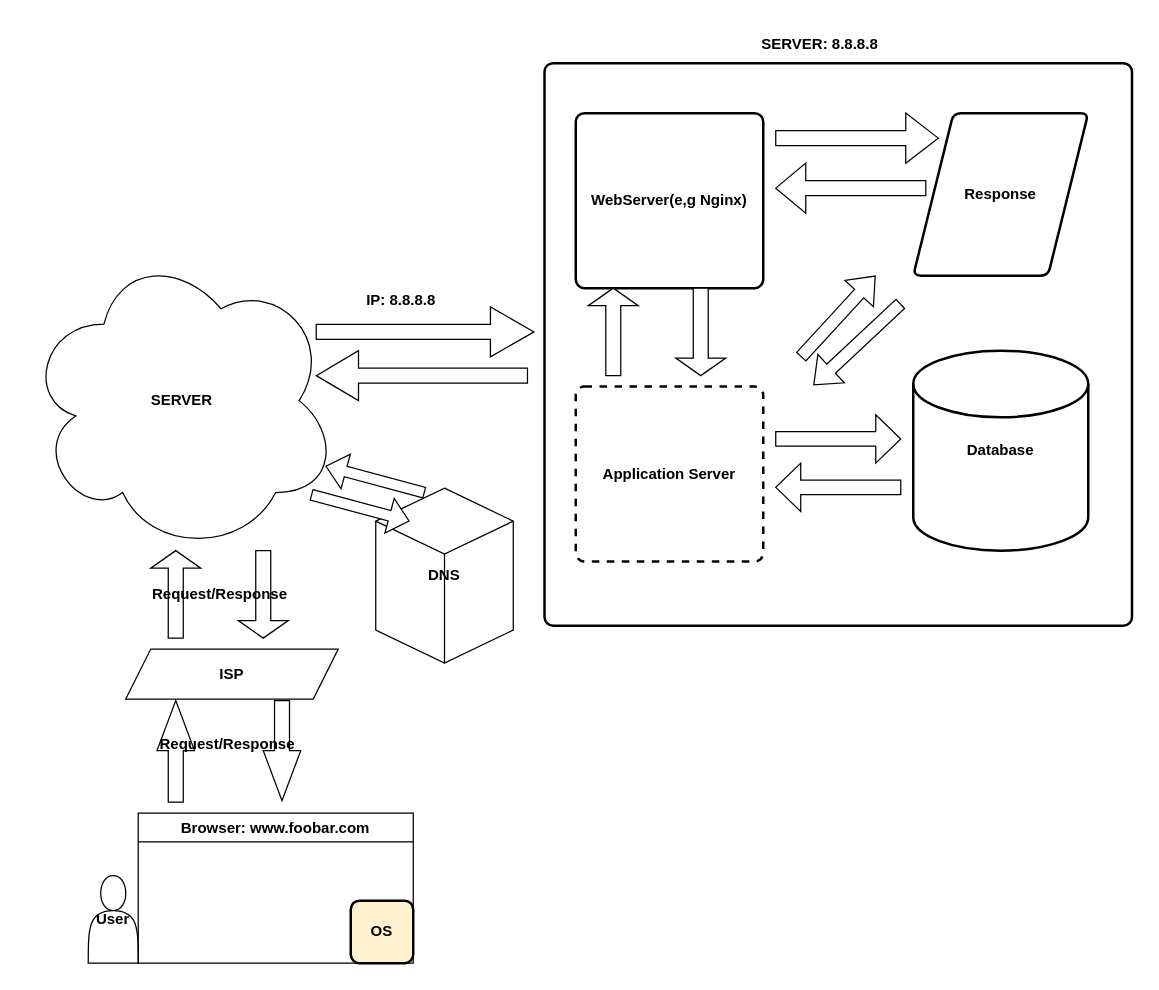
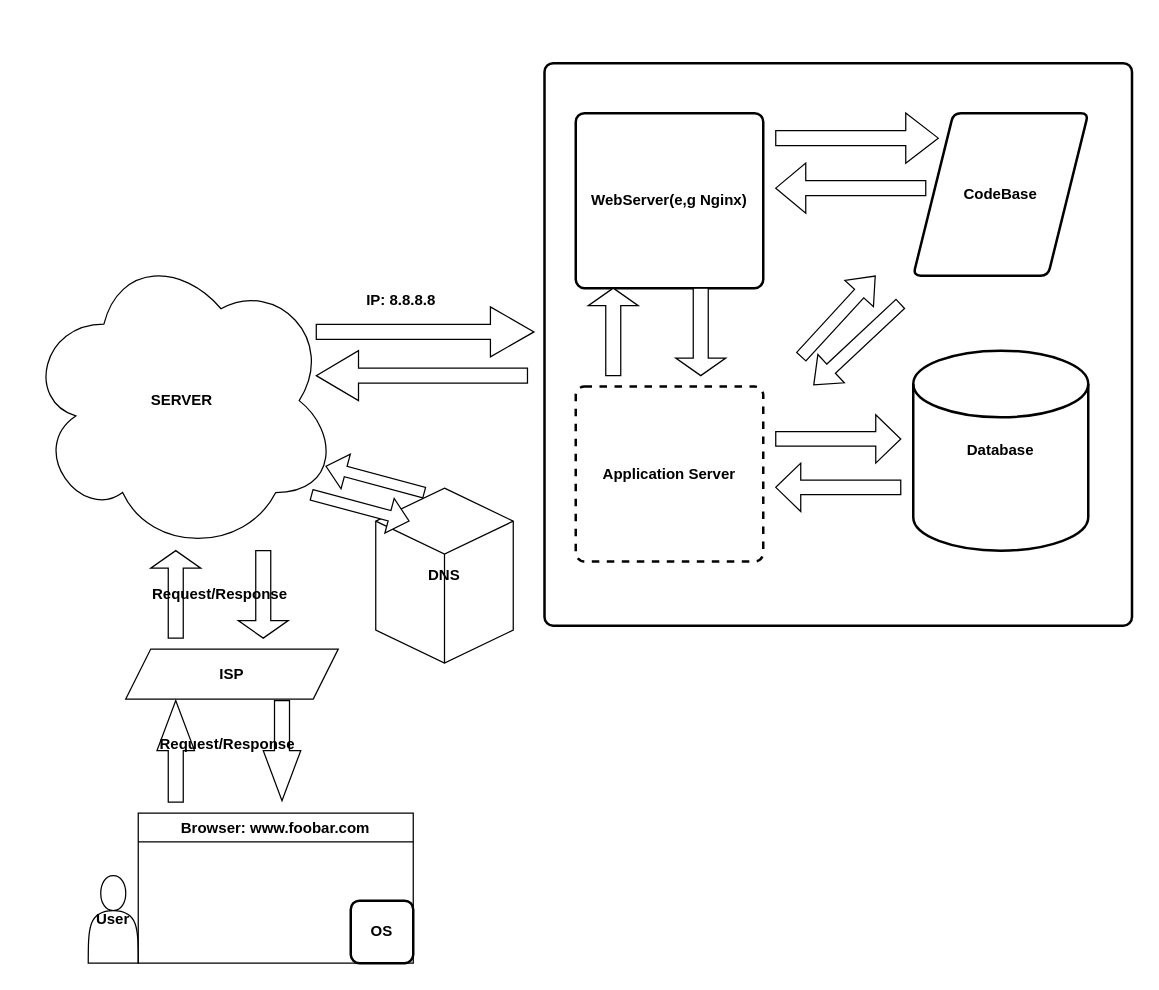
- <mxCell id="31" value="&lt;b&gt;SERVER: 8.8.8.8&lt;/b&gt;" style="text;html=1;align=center;verticalAlign=middle;resizable=0;points=[];autosize=1;strokeColor=none;fillColor=none;" vertex="1" parent="1"><mxGeometry x="595" y="20" width="120" height="30" as="geometry" /></mxCell>
- <mxCell id="10" value="Response" style="shape=parallelogram;html=1;strokeWidth=2;perimeter=parallelogramPerimeter;whiteSpace=wrap;rounded=1;arcSize=12;size=0.23;fontStyle=1" vertex="1" parent="1"><mxGeometry x="730" y="90" width="140" height="130" as="geometry" /></mxCell>
+ <mxCell id="10" value="CodeBase" style="shape=parallelogram;html=1;strokeWidth=2;perimeter=parallelogramPerimeter;whiteSpace=wrap;rounded=1;arcSize=12;size=0.23;fontStyle=1" vertex="1" parent="1"><mxGeometry x="730" y="90" width="140" height="130" as="geometry" /></mxCell>
- <mxCell id="6" value="OS" style="rounded=1;whiteSpace=wrap;html=1;absoluteArcSize=1;arcSize=14;strokeWidth=2;fontStyle=1;fillColor=#fff2cc;" vertex="1" parent="5"><mxGeometry x="170" y="70" width="50" height="50" as="geometry" /></mxCell>
+ <mxCell id="6" value="OS" style="rounded=1;whiteSpace=wrap;html=1;absoluteArcSize=1;arcSize=14;strokeWidth=2;fontStyle=1" vertex="1" parent="5"><mxGeometry x="170" y="70" width="50" height="50" as="geometry" /></mxCell>
